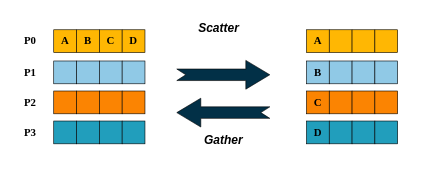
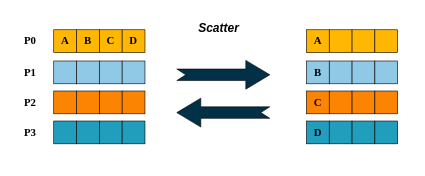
- <mxCell id="42" value="&lt;font style=&quot;font-size: 20px;&quot;&gt;&lt;b style=&quot;&quot;&gt;&lt;i style=&quot;&quot;&gt;Gather&lt;/i&gt;&lt;/b&gt;&lt;/font&gt;" style="text;html=1;strokeColor=none;fillColor=none;align=center;verticalAlign=middle;whiteSpace=wrap;rounded=0;" parent="1" vertex="1"><mxGeometry x="304.5" y="216" width="134" height="30" as="geometry" /></mxCell>
